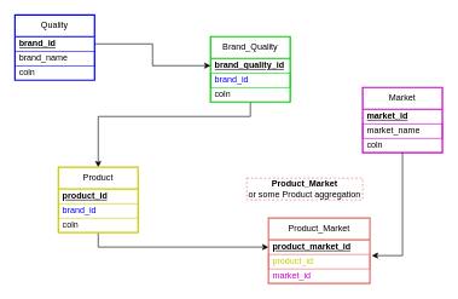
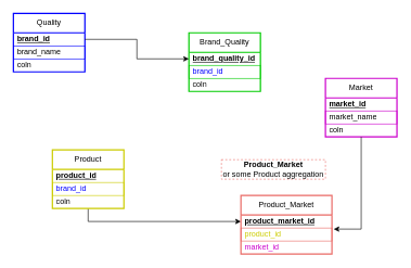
- <mxCell id="6" style="edgeStyle=orthogonalEdgeStyle;rounded=0;orthogonalLoop=1;jettySize=auto;html=1;" edge="1" parent="1" source="7" target="12"><mxGeometry relative="1" as="geometry"><Array as="points"><mxPoint x="345" y="160" /><mxPoint x="135" y="160" /></Array></mxGeometry></mxCell>
